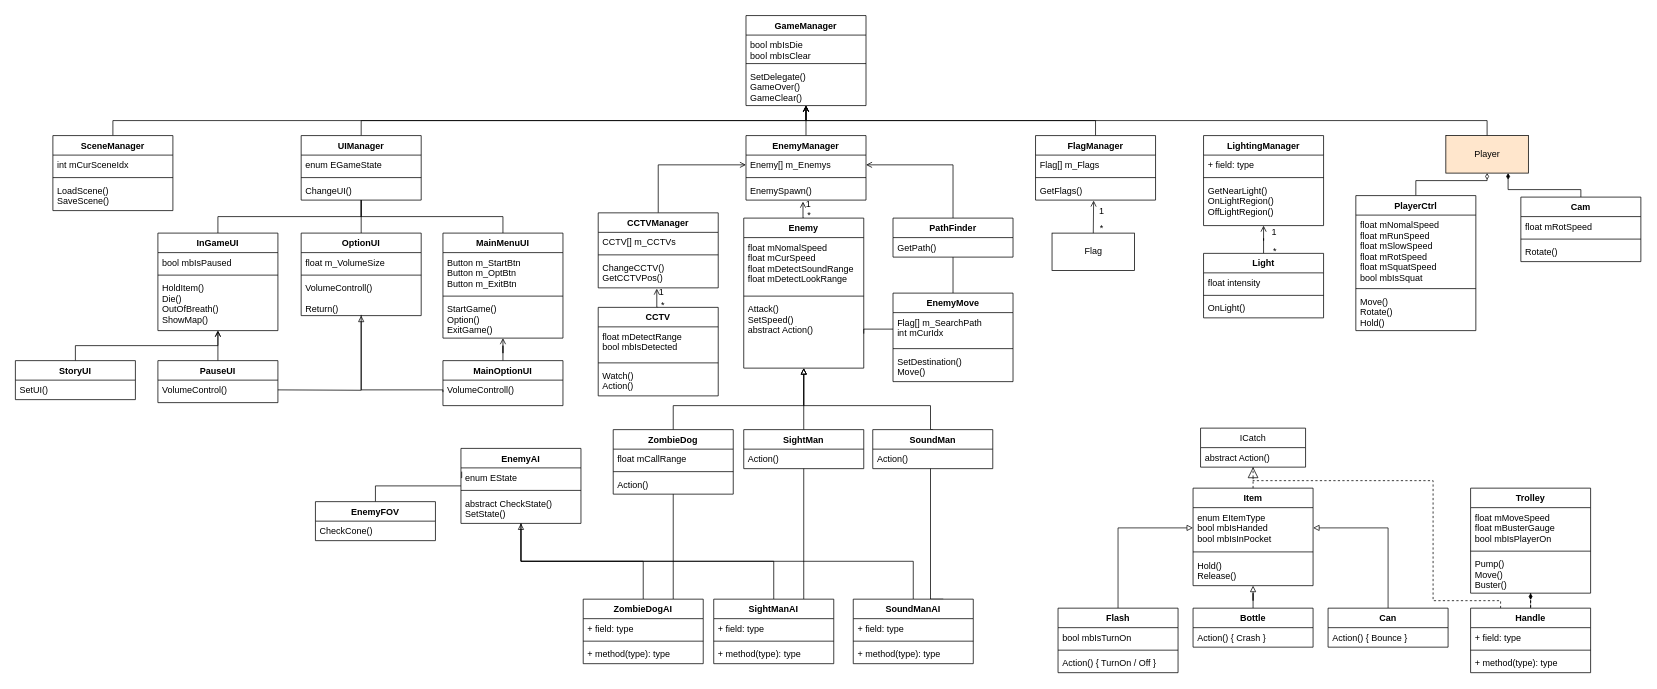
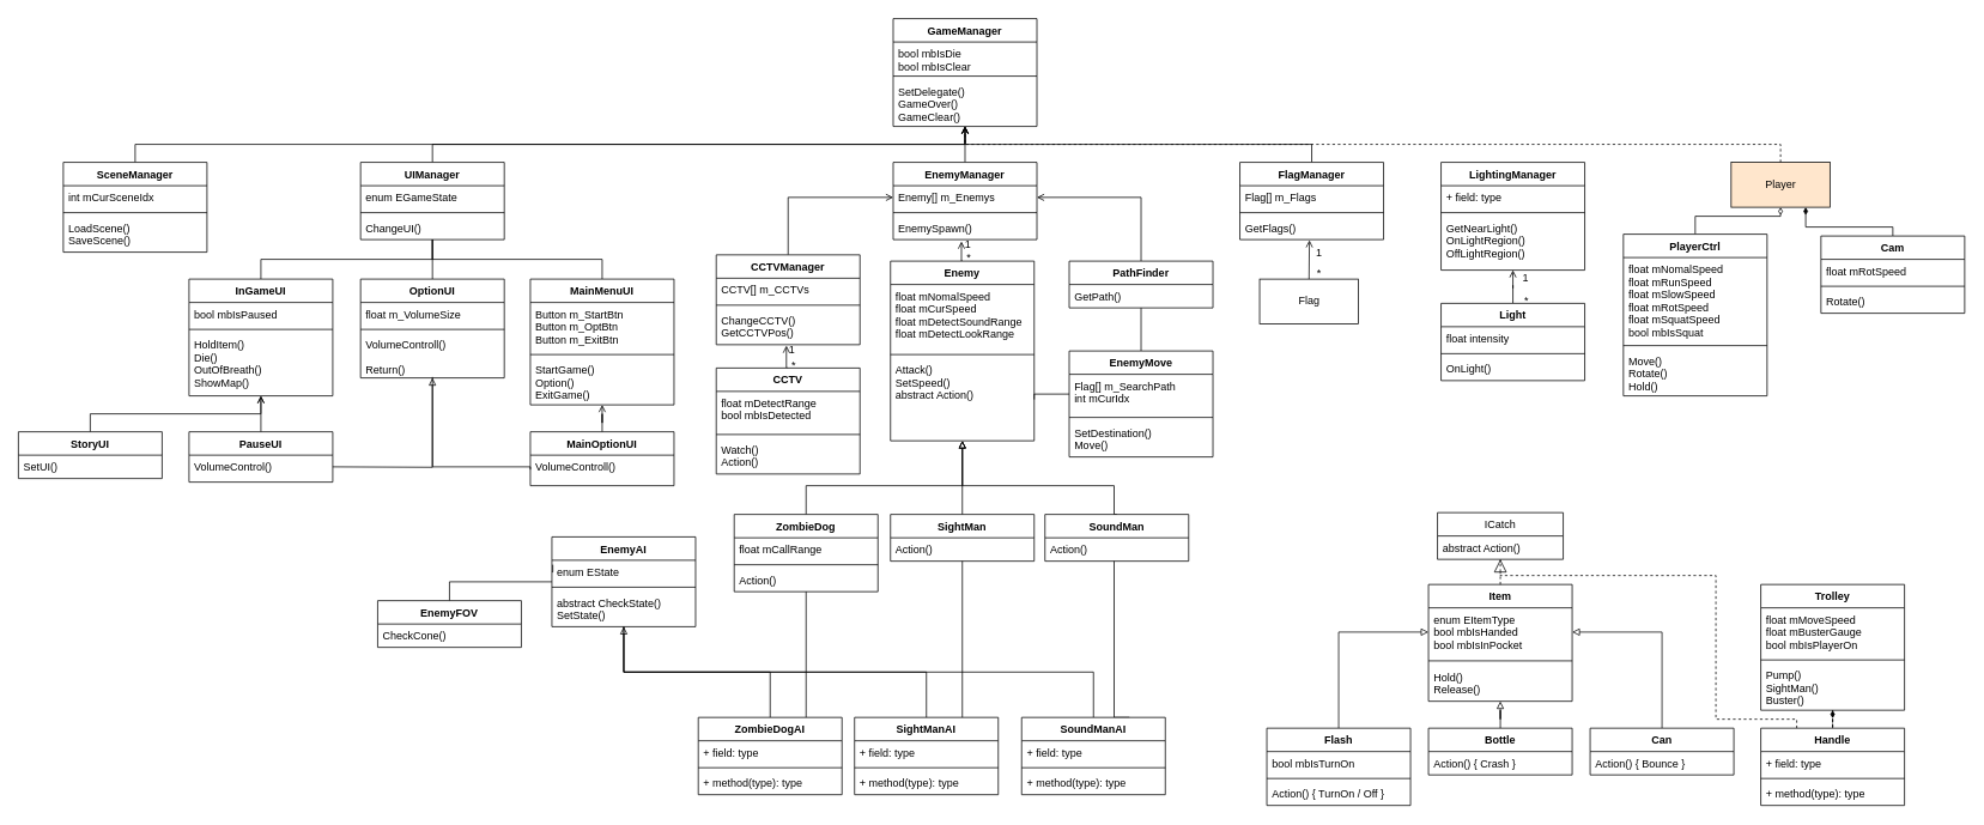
- <mxCell id="94" style="edgeStyle=orthogonalEdgeStyle;rounded=0;orthogonalLoop=1;jettySize=auto;html=1;exitX=0.5;exitY=0;exitDx=0;exitDy=0;endArrow=open;endFill=0;" edge="1" parent="1" source="95" target="2"><mxGeometry relative="1" as="geometry" /></mxCell>
+ <mxCell id="94" style="edgeStyle=orthogonalEdgeStyle;rounded=0;orthogonalLoop=1;jettySize=auto;html=1;exitX=0.5;exitY=0;exitDx=0;exitDy=0;endArrow=open;endFill=0;dashed=1;" edge="1" parent="1" source="95" target="2"><mxGeometry relative="1" as="geometry" /></mxCell>
- <mxCell id="119" value="Pump()&#10;Move()&#10;Buster()" style="text;strokeColor=none;fillColor=none;align=left;verticalAlign=top;spacingLeft=4;spacingRight=4;overflow=hidden;rotatable=0;points=[[0,0.5],[1,0.5]];portConstraint=eastwest;" parent="116" vertex="1"><mxGeometry y="88" width="160" height="52" as="geometry" /></mxCell>
+ <mxCell id="119" value="Pump()&#10;SightMan()&#10;Buster()" style="text;strokeColor=none;fillColor=none;align=left;verticalAlign=top;spacingLeft=4;spacingRight=4;overflow=hidden;rotatable=0;points=[[0,0.5],[1,0.5]];portConstraint=eastwest;" parent="116" vertex="1"><mxGeometry y="88" width="160" height="52" as="geometry" /></mxCell>
